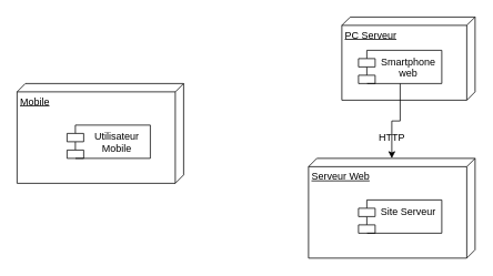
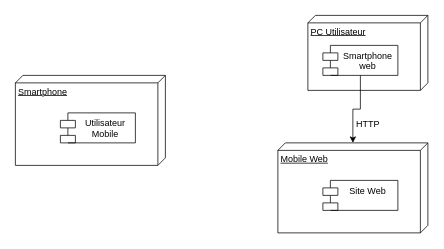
- <mxCell id="11" value="PC Serveur" style="verticalAlign=top;align=left;spacingTop=8;spacingLeft=2;spacingRight=12;shape=cube;size=10;direction=south;fontStyle=4;html=1;whiteSpace=wrap;" vertex="1" parent="10"><mxGeometry width="160" height="100" as="geometry" /></mxCell>
+ <mxCell id="11" value="PC Utilisateur" style="verticalAlign=top;align=left;spacingTop=8;spacingLeft=2;spacingRight=12;shape=cube;size=10;direction=south;fontStyle=4;html=1;whiteSpace=wrap;" vertex="1" parent="10"><mxGeometry width="160" height="100" as="geometry" /></mxCell>
- <mxCell id="7" value="Mobile" style="verticalAlign=top;align=left;spacingTop=8;spacingLeft=2;spacingRight=12;shape=cube;size=10;direction=south;fontStyle=4;html=1;whiteSpace=wrap;" vertex="1" parent="6"><mxGeometry width="200" height="120" as="geometry" /></mxCell>
+ <mxCell id="7" value="Smartphone" style="verticalAlign=top;align=left;spacingTop=8;spacingLeft=2;spacingRight=12;shape=cube;size=10;direction=south;fontStyle=4;html=1;whiteSpace=wrap;" vertex="1" parent="6"><mxGeometry width="200" height="120" as="geometry" /></mxCell>
- <mxCell id="14" value="HTTP" style="text;html=1;align=center;verticalAlign=middle;resizable=0;points=[];autosize=1;strokeColor=none;fillColor=none;" vertex="1" parent="1"><mxGeometry x="445" y="150" width="50" height="30" as="geometry" /></mxCell>
+ <mxCell id="14" value="HTTP" style="text;html=1;align=center;verticalAlign=middle;resizable=0;points=[];autosize=1;strokeColor=none;fillColor=none;" vertex="1" parent="1"><mxGeometry x="465" y="150" width="50" height="30" as="geometry" /></mxCell>
- <mxCell id="3" value="Serveur Web" style="verticalAlign=top;align=left;spacingTop=8;spacingLeft=2;spacingRight=12;shape=cube;size=10;direction=south;fontStyle=4;html=1;whiteSpace=wrap;" vertex="1" parent="2"><mxGeometry width="200" height="120" as="geometry" /></mxCell>
+ <mxCell id="3" value="Mobile Web" style="verticalAlign=top;align=left;spacingTop=8;spacingLeft=2;spacingRight=12;shape=cube;size=10;direction=south;fontStyle=4;html=1;whiteSpace=wrap;" vertex="1" parent="2"><mxGeometry width="200" height="120" as="geometry" /></mxCell>
- <mxCell id="4" value="Site Serveur" style="shape=module;align=left;spacingLeft=20;align=center;verticalAlign=top;whiteSpace=wrap;html=1;" vertex="1" parent="2"><mxGeometry x="60" y="50" width="100" height="40" as="geometry" /></mxCell>
+ <mxCell id="4" value="Site Web" style="shape=module;align=left;spacingLeft=20;align=center;verticalAlign=top;whiteSpace=wrap;html=1;" vertex="1" parent="2"><mxGeometry x="60" y="50" width="100" height="40" as="geometry" /></mxCell>
